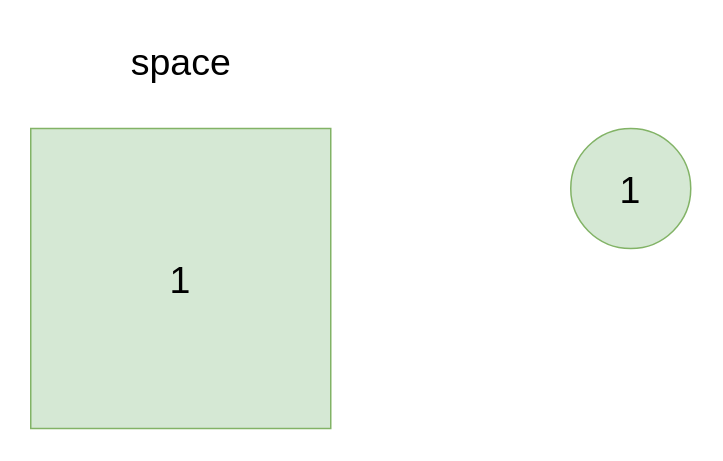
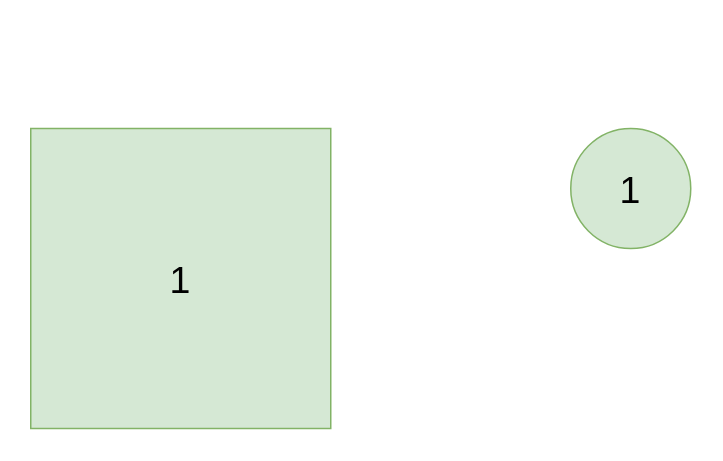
- <mxCell id="4" value="space" style="text;html=1;align=center;verticalAlign=middle;resizable=0;points=[];autosize=1;strokeColor=none;fillColor=none;fontSize=25;" vertex="1" parent="1"><mxGeometry x="75" y="20" width="90" height="40" as="geometry" /></mxCell>
